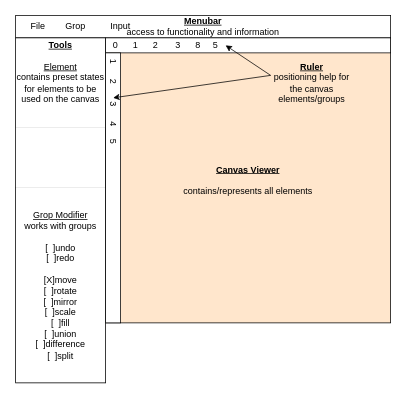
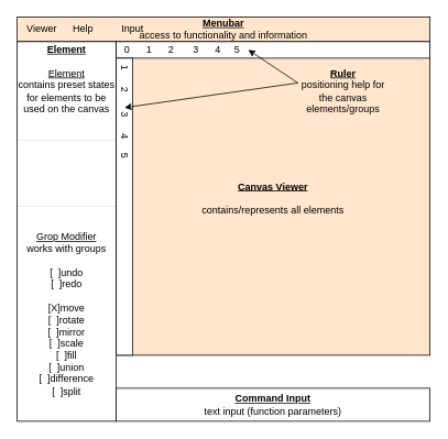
- <mxCell id="6" value="File" style="text;html=1;strokeColor=none;fillColor=none;align=center;verticalAlign=middle;whiteSpace=wrap;rounded=0;" vertex="1" parent="1"><mxGeometry x="20" y="20" width="60" height="30" as="geometry" /></mxCell>
+ <mxCell id="6" value="Viewer" style="text;html=1;strokeColor=none;fillColor=none;align=center;verticalAlign=middle;whiteSpace=wrap;rounded=0;" vertex="1" parent="1"><mxGeometry x="20" y="20" width="60" height="30" as="geometry" /></mxCell>
- <mxCell id="8" value="Grop" style="text;html=1;strokeColor=none;fillColor=none;align=center;verticalAlign=middle;whiteSpace=wrap;rounded=0;" vertex="1" parent="1"><mxGeometry x="70" y="20" width="60" height="30" as="geometry" /></mxCell>
+ <mxCell id="8" value="Help" style="text;html=1;strokeColor=none;fillColor=none;align=center;verticalAlign=middle;whiteSpace=wrap;rounded=0;" vertex="1" parent="1"><mxGeometry x="70" y="20" width="60" height="30" as="geometry" /></mxCell>
- <mxCell id="3" value="&lt;b&gt;&lt;u&gt;Menubar&lt;/u&gt;&lt;/b&gt;&lt;br&gt;access to functionality and information" style="rounded=0;whiteSpace=wrap;html=1;" vertex="1" parent="1"><mxGeometry x="20" y="20" width="500" height="30" as="geometry" /></mxCell>
+ <mxCell id="3" value="&lt;b&gt;&lt;u&gt;Menubar&lt;/u&gt;&lt;/b&gt;&lt;br&gt;access to functionality and information" style="rounded=0;whiteSpace=wrap;html=1;fillColor=#ffe6cc;" vertex="1" parent="1"><mxGeometry x="20" y="20" width="500" height="30" as="geometry" /></mxCell>
- <mxCell id="18" value="&lt;b&gt;&lt;u&gt;Tools&lt;/u&gt;&lt;/b&gt;" style="text;html=1;strokeColor=none;fillColor=none;align=center;verticalAlign=middle;whiteSpace=wrap;rounded=0;" vertex="1" parent="1"><mxGeometry x="50" y="45" width="60" height="30" as="geometry" /></mxCell>
+ <mxCell id="18" value="&lt;b&gt;&lt;u&gt;Element&lt;/u&gt;&lt;/b&gt;" style="text;html=1;strokeColor=none;fillColor=none;align=center;verticalAlign=middle;whiteSpace=wrap;rounded=0;" vertex="1" parent="1"><mxGeometry x="50" y="45" width="60" height="30" as="geometry" /></mxCell>
- <mxCell id="12" value="0 &lt;span style=&quot;white-space: pre;&quot;&gt;&#09;&lt;/span&gt;1 &lt;span style=&quot;white-space: pre;&quot;&gt;&#09;&lt;/span&gt;2&lt;span style=&quot;white-space: pre;&quot;&gt;&#09;&lt;/span&gt; 3&lt;span style=&quot;white-space: pre;&quot;&gt;&#09;&lt;/span&gt; 8 &lt;span style=&quot;white-space: pre;&quot;&gt;&#09;&lt;/span&gt;5" style="text;html=1;strokeColor=none;fillColor=none;align=center;verticalAlign=middle;whiteSpace=wrap;rounded=0;" vertex="1" parent="1"><mxGeometry x="120" y="45" width="200" height="30" as="geometry" /></mxCell>
+ <mxCell id="12" value="0 &lt;span style=&quot;white-space: pre;&quot;&gt;&#09;&lt;/span&gt;1 &lt;span style=&quot;white-space: pre;&quot;&gt;&#09;&lt;/span&gt;2&lt;span style=&quot;white-space: pre;&quot;&gt;&#09;&lt;/span&gt; 3&lt;span style=&quot;white-space: pre;&quot;&gt;&#09;&lt;/span&gt; 4 &lt;span style=&quot;white-space: pre;&quot;&gt;&#09;&lt;/span&gt;5" style="text;html=1;strokeColor=none;fillColor=none;align=center;verticalAlign=middle;whiteSpace=wrap;rounded=0;" vertex="1" parent="1"><mxGeometry x="120" y="45" width="200" height="30" as="geometry" /></mxCell>
+ <mxCell id="17" value="&lt;b&gt;&lt;u&gt;Command Input&lt;/u&gt;&lt;/b&gt;&lt;br&gt;text input (function parameters)" style="rounded=0;whiteSpace=wrap;html=1;" vertex="1" parent="1"><mxGeometry x="140" y="470" width="380" height="40" as="geometry" /></mxCell>
